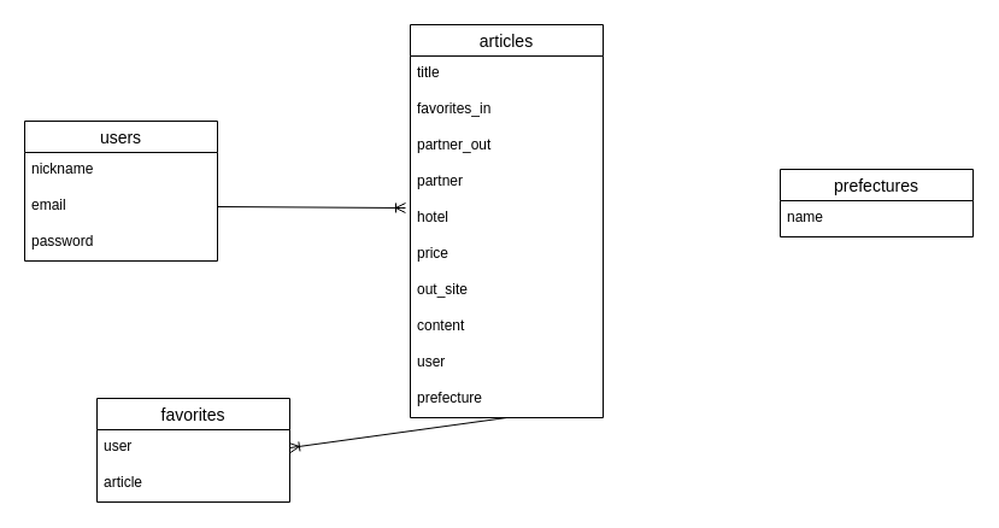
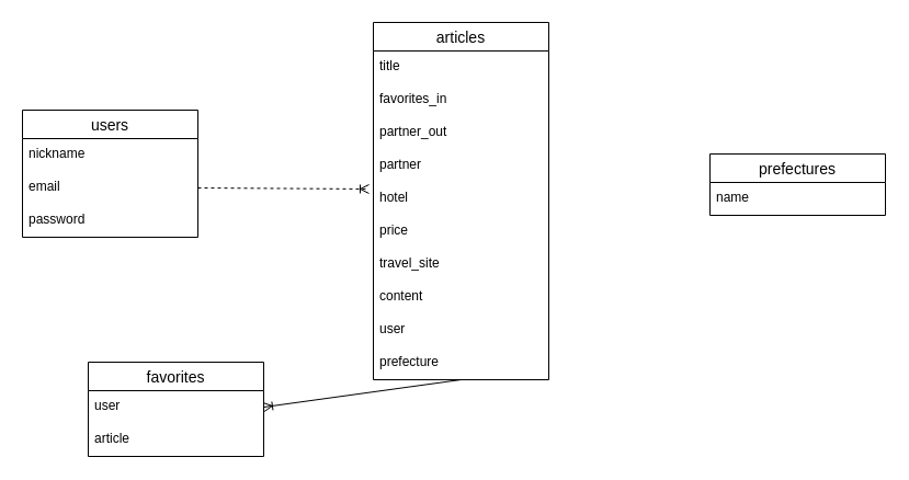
- <mxCell id="23" style="edgeStyle=none;sketch=0;hachureGap=4;jiggle=2;curveFitting=1;html=1;exitX=1;exitY=0.5;exitDx=0;exitDy=0;fontFamily=Helvetica;fontSize=16;endArrow=ERoneToMany;endFill=0;entryX=-0.025;entryY=0.2;entryDx=0;entryDy=0;entryPerimeter=0;" edge="1" parent="1" source="4" target="11"><mxGeometry relative="1" as="geometry"><mxPoint x="330" y="171" as="targetPoint" /></mxGeometry></mxCell>
+ <mxCell id="23" style="edgeStyle=none;sketch=0;hachureGap=4;jiggle=2;curveFitting=1;html=1;exitX=1;exitY=0.5;exitDx=0;exitDy=0;fontFamily=Helvetica;fontSize=16;endArrow=ERoneToMany;endFill=0;entryX=-0.025;entryY=0.2;entryDx=0;entryDy=0;entryPerimeter=0;dashed=1;" edge="1" parent="1" source="4" target="11"><mxGeometry relative="1" as="geometry"><mxPoint x="330" y="171" as="targetPoint" /></mxGeometry></mxCell>
- <mxCell id="13" value="out_site" style="text;strokeColor=none;fillColor=none;spacingLeft=4;spacingRight=4;overflow=hidden;rotatable=0;points=[[0,0.5],[1,0.5]];portConstraint=eastwest;fontSize=12;sketch=1;hachureGap=4;jiggle=2;curveFitting=1;fontFamily=Helvetica;fontColor=default;startSize=26;" parent="6" vertex="1"><mxGeometry y="206" width="160" height="30" as="geometry" /></mxCell>
+ <mxCell id="13" value="travel_site" style="text;strokeColor=none;fillColor=none;spacingLeft=4;spacingRight=4;overflow=hidden;rotatable=0;points=[[0,0.5],[1,0.5]];portConstraint=eastwest;fontSize=12;sketch=1;hachureGap=4;jiggle=2;curveFitting=1;fontFamily=Helvetica;fontColor=default;startSize=26;" parent="6" vertex="1"><mxGeometry y="206" width="160" height="30" as="geometry" /></mxCell>
